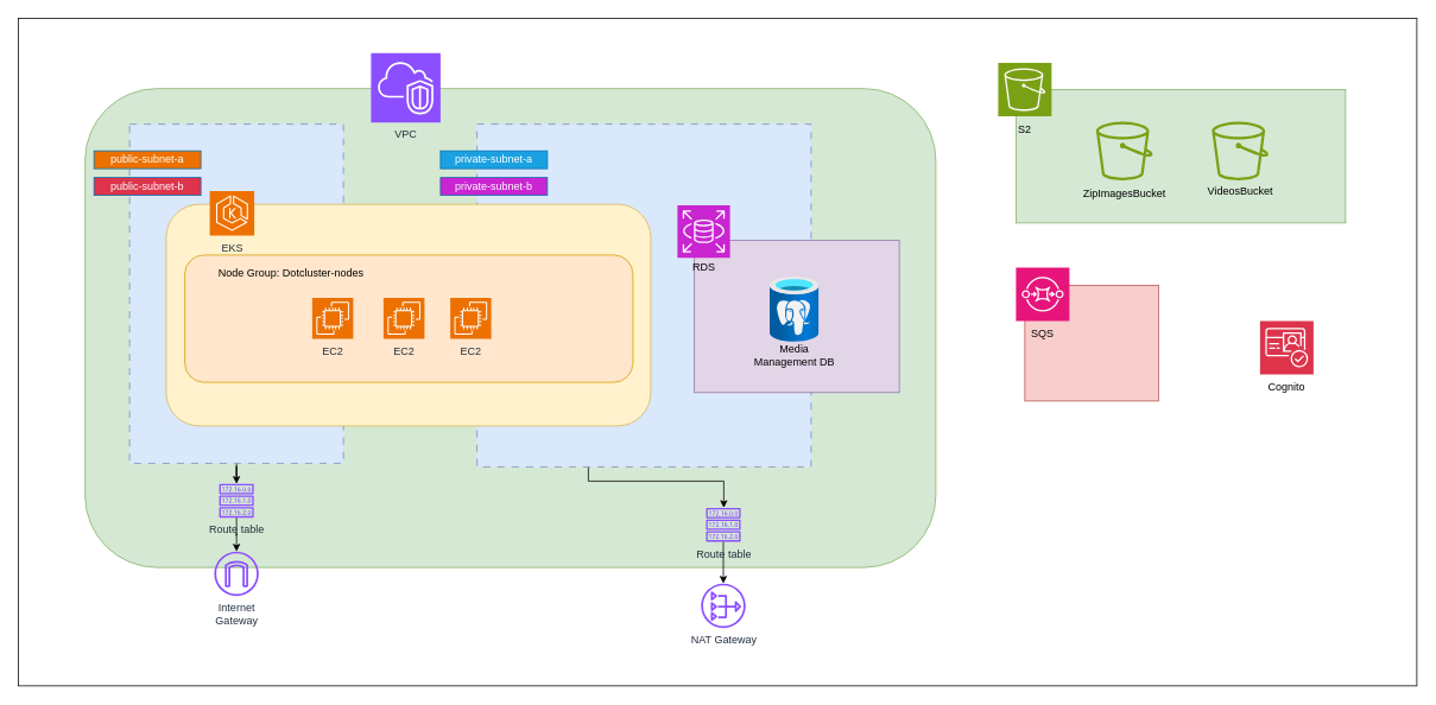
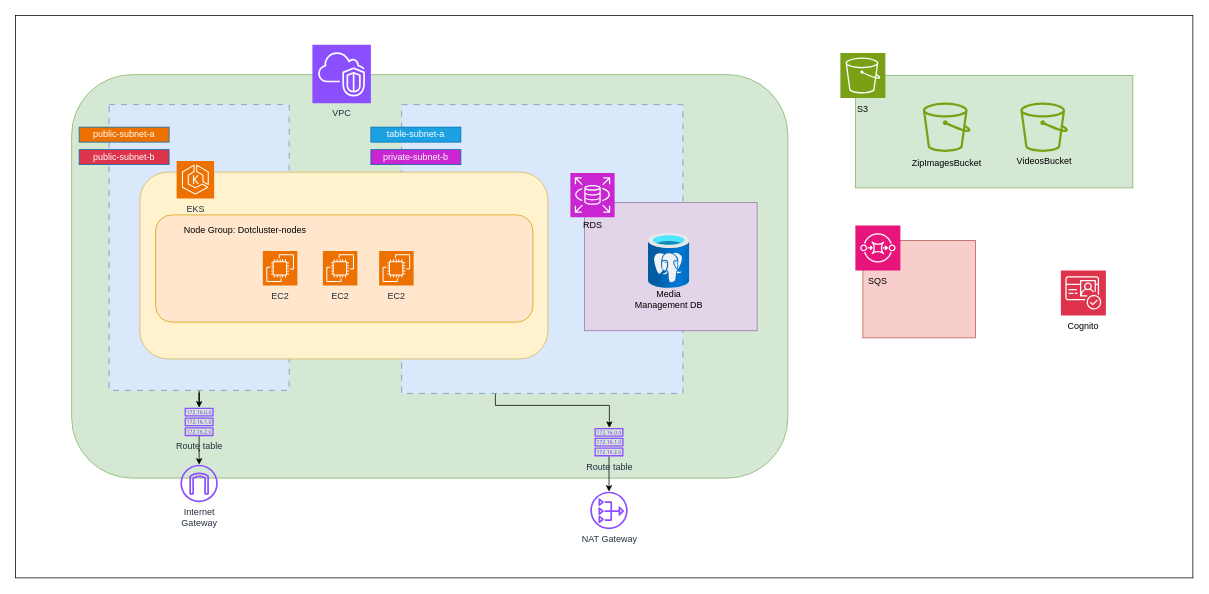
- <mxCell id="49" value="S2" style="text;html=1;align=center;verticalAlign=middle;whiteSpace=wrap;rounded=0;" vertex="1" parent="47"><mxGeometry y="60" width="60" height="30" as="geometry" /></mxCell>
+ <mxCell id="49" value="S3" style="text;html=1;align=center;verticalAlign=middle;whiteSpace=wrap;rounded=0;" vertex="1" parent="47"><mxGeometry y="60" width="60" height="30" as="geometry" /></mxCell>
- <mxCell id="12" value="private-subnet-a" style="whiteSpace=wrap;html=1;fillColor=#1ba1e2;fontColor=#ffffff;strokeColor=#006EAF;" parent="1" vertex="1"><mxGeometry x="494" y="169" width="120" height="20" as="geometry" /></mxCell>
+ <mxCell id="12" value="table-subnet-a" style="whiteSpace=wrap;html=1;fillColor=#1ba1e2;fontColor=#ffffff;strokeColor=#006EAF;" parent="1" vertex="1"><mxGeometry x="494" y="169" width="120" height="20" as="geometry" /></mxCell>
